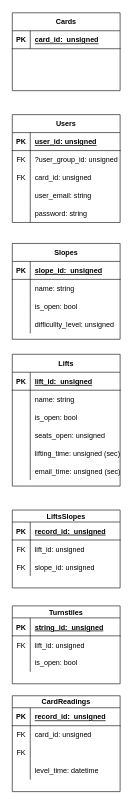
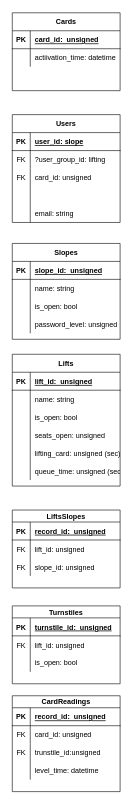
+ <mxCell id="24" value="actiivation_time: datetime" style="shape=partialRectangle;connectable=0;fillColor=none;top=0;left=0;bottom=0;right=0;align=left;spacingLeft=6;overflow=hidden;" vertex="1" parent="22"><mxGeometry x="30" width="150" height="30" as="geometry" /></mxCell>
- <mxCell id="5" value="user_id: unsigned" style="shape=partialRectangle;connectable=0;fillColor=none;top=0;left=0;bottom=0;right=0;align=left;spacingLeft=6;fontStyle=5;overflow=hidden;" vertex="1" parent="3"><mxGeometry x="30" width="150" height="30" as="geometry" /></mxCell>
+ <mxCell id="5" value="user_id: slope" style="shape=partialRectangle;connectable=0;fillColor=none;top=0;left=0;bottom=0;right=0;align=left;spacingLeft=6;fontStyle=5;overflow=hidden;" vertex="1" parent="3"><mxGeometry x="30" width="150" height="30" as="geometry" /></mxCell>
- <mxCell id="8" value="?user_group_id: unsigned" style="shape=partialRectangle;connectable=0;fillColor=none;top=0;left=0;bottom=0;right=0;align=left;spacingLeft=6;overflow=hidden;" vertex="1" parent="6"><mxGeometry x="30" width="150" height="30" as="geometry" /></mxCell>
+ <mxCell id="8" value="?user_group_id: lifting" style="shape=partialRectangle;connectable=0;fillColor=none;top=0;left=0;bottom=0;right=0;align=left;spacingLeft=6;overflow=hidden;" vertex="1" parent="6"><mxGeometry x="30" width="150" height="30" as="geometry" /></mxCell>
- <mxCell id="14" value="user_email: string" style="shape=partialRectangle;connectable=0;fillColor=none;top=0;left=0;bottom=0;right=0;align=left;spacingLeft=6;overflow=hidden;" vertex="1" parent="12"><mxGeometry x="30" width="150" height="30" as="geometry" /></mxCell>
- <mxCell id="17" value="password: string" style="shape=partialRectangle;connectable=0;fillColor=none;top=0;left=0;bottom=0;right=0;align=left;spacingLeft=6;overflow=hidden;" vertex="1" parent="15"><mxGeometry x="30" width="150" height="30" as="geometry" /></mxCell>
+ <mxCell id="17" value="email: string" style="shape=partialRectangle;connectable=0;fillColor=none;top=0;left=0;bottom=0;right=0;align=left;spacingLeft=6;overflow=hidden;" vertex="1" parent="15"><mxGeometry x="30" width="150" height="30" as="geometry" /></mxCell>
- <mxCell id="39" value="difficullty_level: unsigned" style="shape=partialRectangle;connectable=0;fillColor=none;top=0;left=0;bottom=0;right=0;align=left;spacingLeft=6;overflow=hidden;" vertex="1" parent="37"><mxGeometry x="30" width="150" height="30" as="geometry" /></mxCell>
+ <mxCell id="39" value="password_level: unsigned" style="shape=partialRectangle;connectable=0;fillColor=none;top=0;left=0;bottom=0;right=0;align=left;spacingLeft=6;overflow=hidden;" vertex="1" parent="37"><mxGeometry x="30" width="150" height="30" as="geometry" /></mxCell>
- <mxCell id="55" value="lifting_time: unsigned (sec)" style="shape=partialRectangle;connectable=0;fillColor=none;top=0;left=0;bottom=0;right=0;align=left;spacingLeft=6;overflow=hidden;" vertex="1" parent="53"><mxGeometry x="30" width="150" height="30" as="geometry" /></mxCell>
+ <mxCell id="55" value="lifting_card: unsigned (sec)" style="shape=partialRectangle;connectable=0;fillColor=none;top=0;left=0;bottom=0;right=0;align=left;spacingLeft=6;overflow=hidden;" vertex="1" parent="53"><mxGeometry x="30" width="150" height="30" as="geometry" /></mxCell>
- <mxCell id="58" value="email_time: unsigned (sec)" style="shape=partialRectangle;connectable=0;fillColor=none;top=0;left=0;bottom=0;right=0;align=left;spacingLeft=6;overflow=hidden;" vertex="1" parent="56"><mxGeometry x="30" width="150" height="30" as="geometry" /></mxCell>
+ <mxCell id="58" value="queue_time: unsigned (sec)" style="shape=partialRectangle;connectable=0;fillColor=none;top=0;left=0;bottom=0;right=0;align=left;spacingLeft=6;overflow=hidden;" vertex="1" parent="56"><mxGeometry x="30" width="150" height="30" as="geometry" /></mxCell>
- <mxCell id="72" value="string_id:  unsigned" style="shape=partialRectangle;connectable=0;fillColor=none;top=0;left=0;bottom=0;right=0;align=left;spacingLeft=6;fontStyle=5;overflow=hidden;" vertex="1" parent="70"><mxGeometry x="30" width="150" height="30" as="geometry" /></mxCell>
+ <mxCell id="72" value="turnstile_id:  unsigned" style="shape=partialRectangle;connectable=0;fillColor=none;top=0;left=0;bottom=0;right=0;align=left;spacingLeft=6;fontStyle=5;overflow=hidden;" vertex="1" parent="70"><mxGeometry x="30" width="150" height="30" as="geometry" /></mxCell>
+ <mxCell id="88" value="trunstile_id:unsigned" style="shape=partialRectangle;connectable=0;fillColor=none;top=0;left=0;bottom=0;right=0;align=left;spacingLeft=6;overflow=hidden;" vertex="1" parent="86"><mxGeometry x="30" width="150" height="30" as="geometry" /></mxCell>
